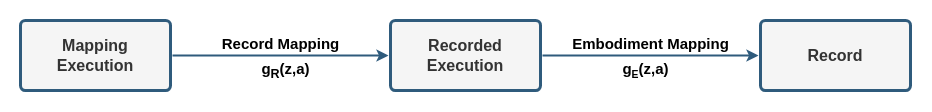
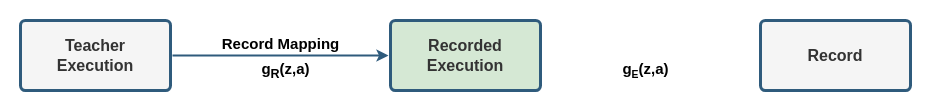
- <mxCell id="3" value="Mapping&lt;div&gt;Execution&lt;/div&gt;" style="rounded=1;whiteSpace=wrap;html=1;shadow=0;labelBackgroundColor=none;strokeColor=#2f5b7c;strokeWidth=3;fillColor=#f5f5f5;fontFamily=Helvetica;fontSize=16;fontColor=#333333;align=center;fontStyle=1;spacing=5;arcSize=7;perimeterSpacing=2;" parent="1" vertex="1"><mxGeometry x="20" y="20" width="150" height="70" as="geometry" /></mxCell>
+ <mxCell id="3" value="Teacher&lt;div&gt;Execution&lt;/div&gt;" style="rounded=1;whiteSpace=wrap;html=1;shadow=0;labelBackgroundColor=none;strokeColor=#2f5b7c;strokeWidth=3;fillColor=#f5f5f5;fontFamily=Helvetica;fontSize=16;fontColor=#333333;align=center;fontStyle=1;spacing=5;arcSize=7;perimeterSpacing=2;" parent="1" vertex="1"><mxGeometry x="20" y="20" width="150" height="70" as="geometry" /></mxCell>
- <mxCell id="5" value="Recorded&lt;div&gt;Execution&lt;/div&gt;" style="rounded=1;whiteSpace=wrap;html=1;shadow=0;labelBackgroundColor=none;strokeColor=#2f5b7c;strokeWidth=3;fillColor=#f5f5f5;fontFamily=Helvetica;fontSize=16;fontColor=#333333;align=center;fontStyle=1;spacing=5;arcSize=7;perimeterSpacing=2;" parent="1" vertex="1"><mxGeometry x="390" y="20" width="150" height="70" as="geometry" /></mxCell>
+ <mxCell id="5" value="Recorded&lt;div&gt;Execution&lt;/div&gt;" style="rounded=1;whiteSpace=wrap;html=1;shadow=0;labelBackgroundColor=none;strokeColor=#2f5b7c;strokeWidth=3;fillColor=#d5e8d4;fontFamily=Helvetica;fontSize=16;fontColor=#333333;align=center;fontStyle=1;spacing=5;arcSize=7;perimeterSpacing=2;" parent="1" vertex="1"><mxGeometry x="390" y="20" width="150" height="70" as="geometry" /></mxCell>
- <mxCell id="4" value="Embodiment Mapping" style="edgeStyle=orthogonalEdgeStyle;rounded=0;orthogonalLoop=1;jettySize=auto;html=1;strokeWidth=2;strokeColor=#2F5B7C;fontStyle=1;verticalAlign=bottom;fontSize=15;" parent="1" source="5" target="6" edge="1"><mxGeometry relative="1" as="geometry" /></mxCell>
